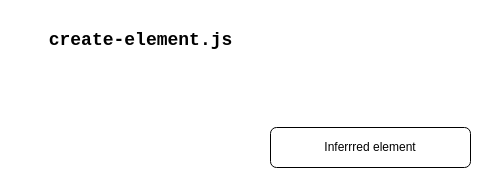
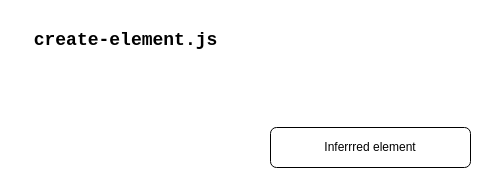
- <mxCell id="2" value="&lt;font face=&quot;Courier New&quot; style=&quot;font-size: 18px;&quot;&gt;&lt;b&gt;create-element.js&lt;/b&gt;&lt;/font&gt;" style="text;html=1;align=center;verticalAlign=middle;resizable=0;points=[];autosize=1;strokeColor=none;fillColor=none;" vertex="1" parent="1"><mxGeometry x="35" y="20" width="210" height="40" as="geometry" /></mxCell>
+ <mxCell id="2" value="&lt;font face=&quot;Courier New&quot; style=&quot;font-size: 18px;&quot;&gt;&lt;b&gt;create-element.js&lt;/b&gt;&lt;/font&gt;" style="text;html=1;align=center;verticalAlign=middle;resizable=0;points=[];autosize=1;strokeColor=none;fillColor=none;" vertex="1" parent="1"><mxGeometry x="20" y="20" width="210" height="40" as="geometry" /></mxCell>
